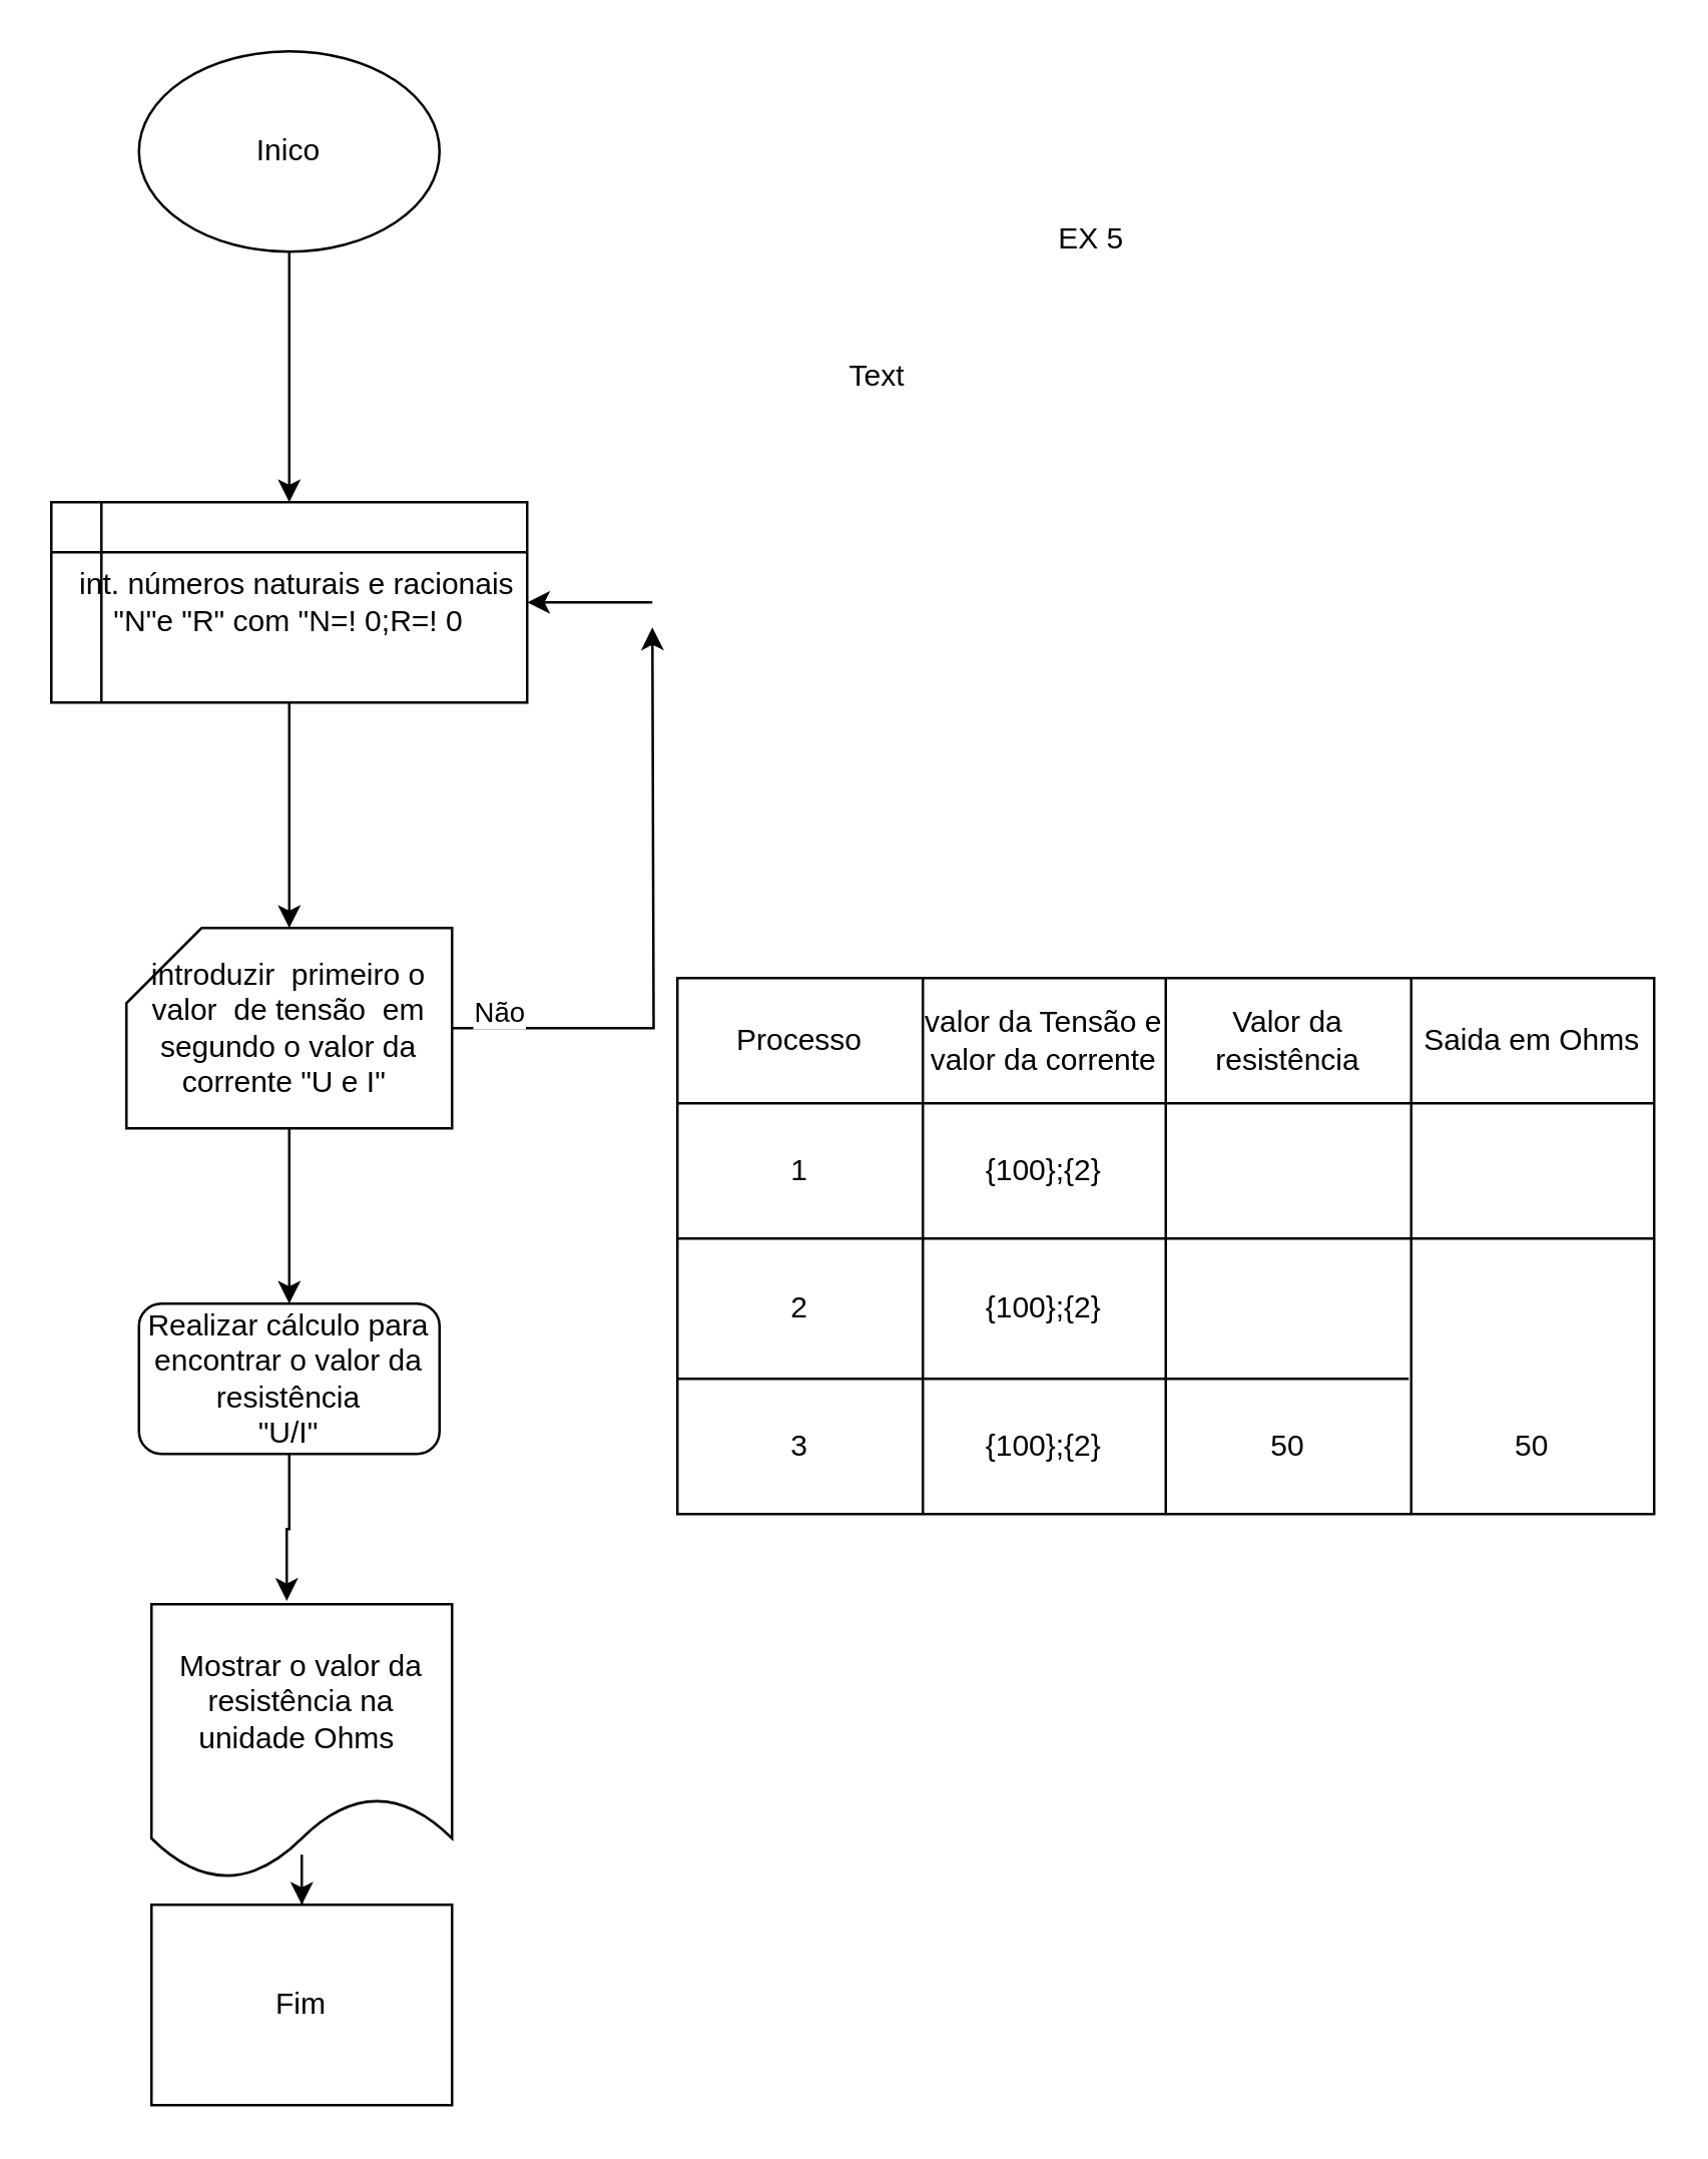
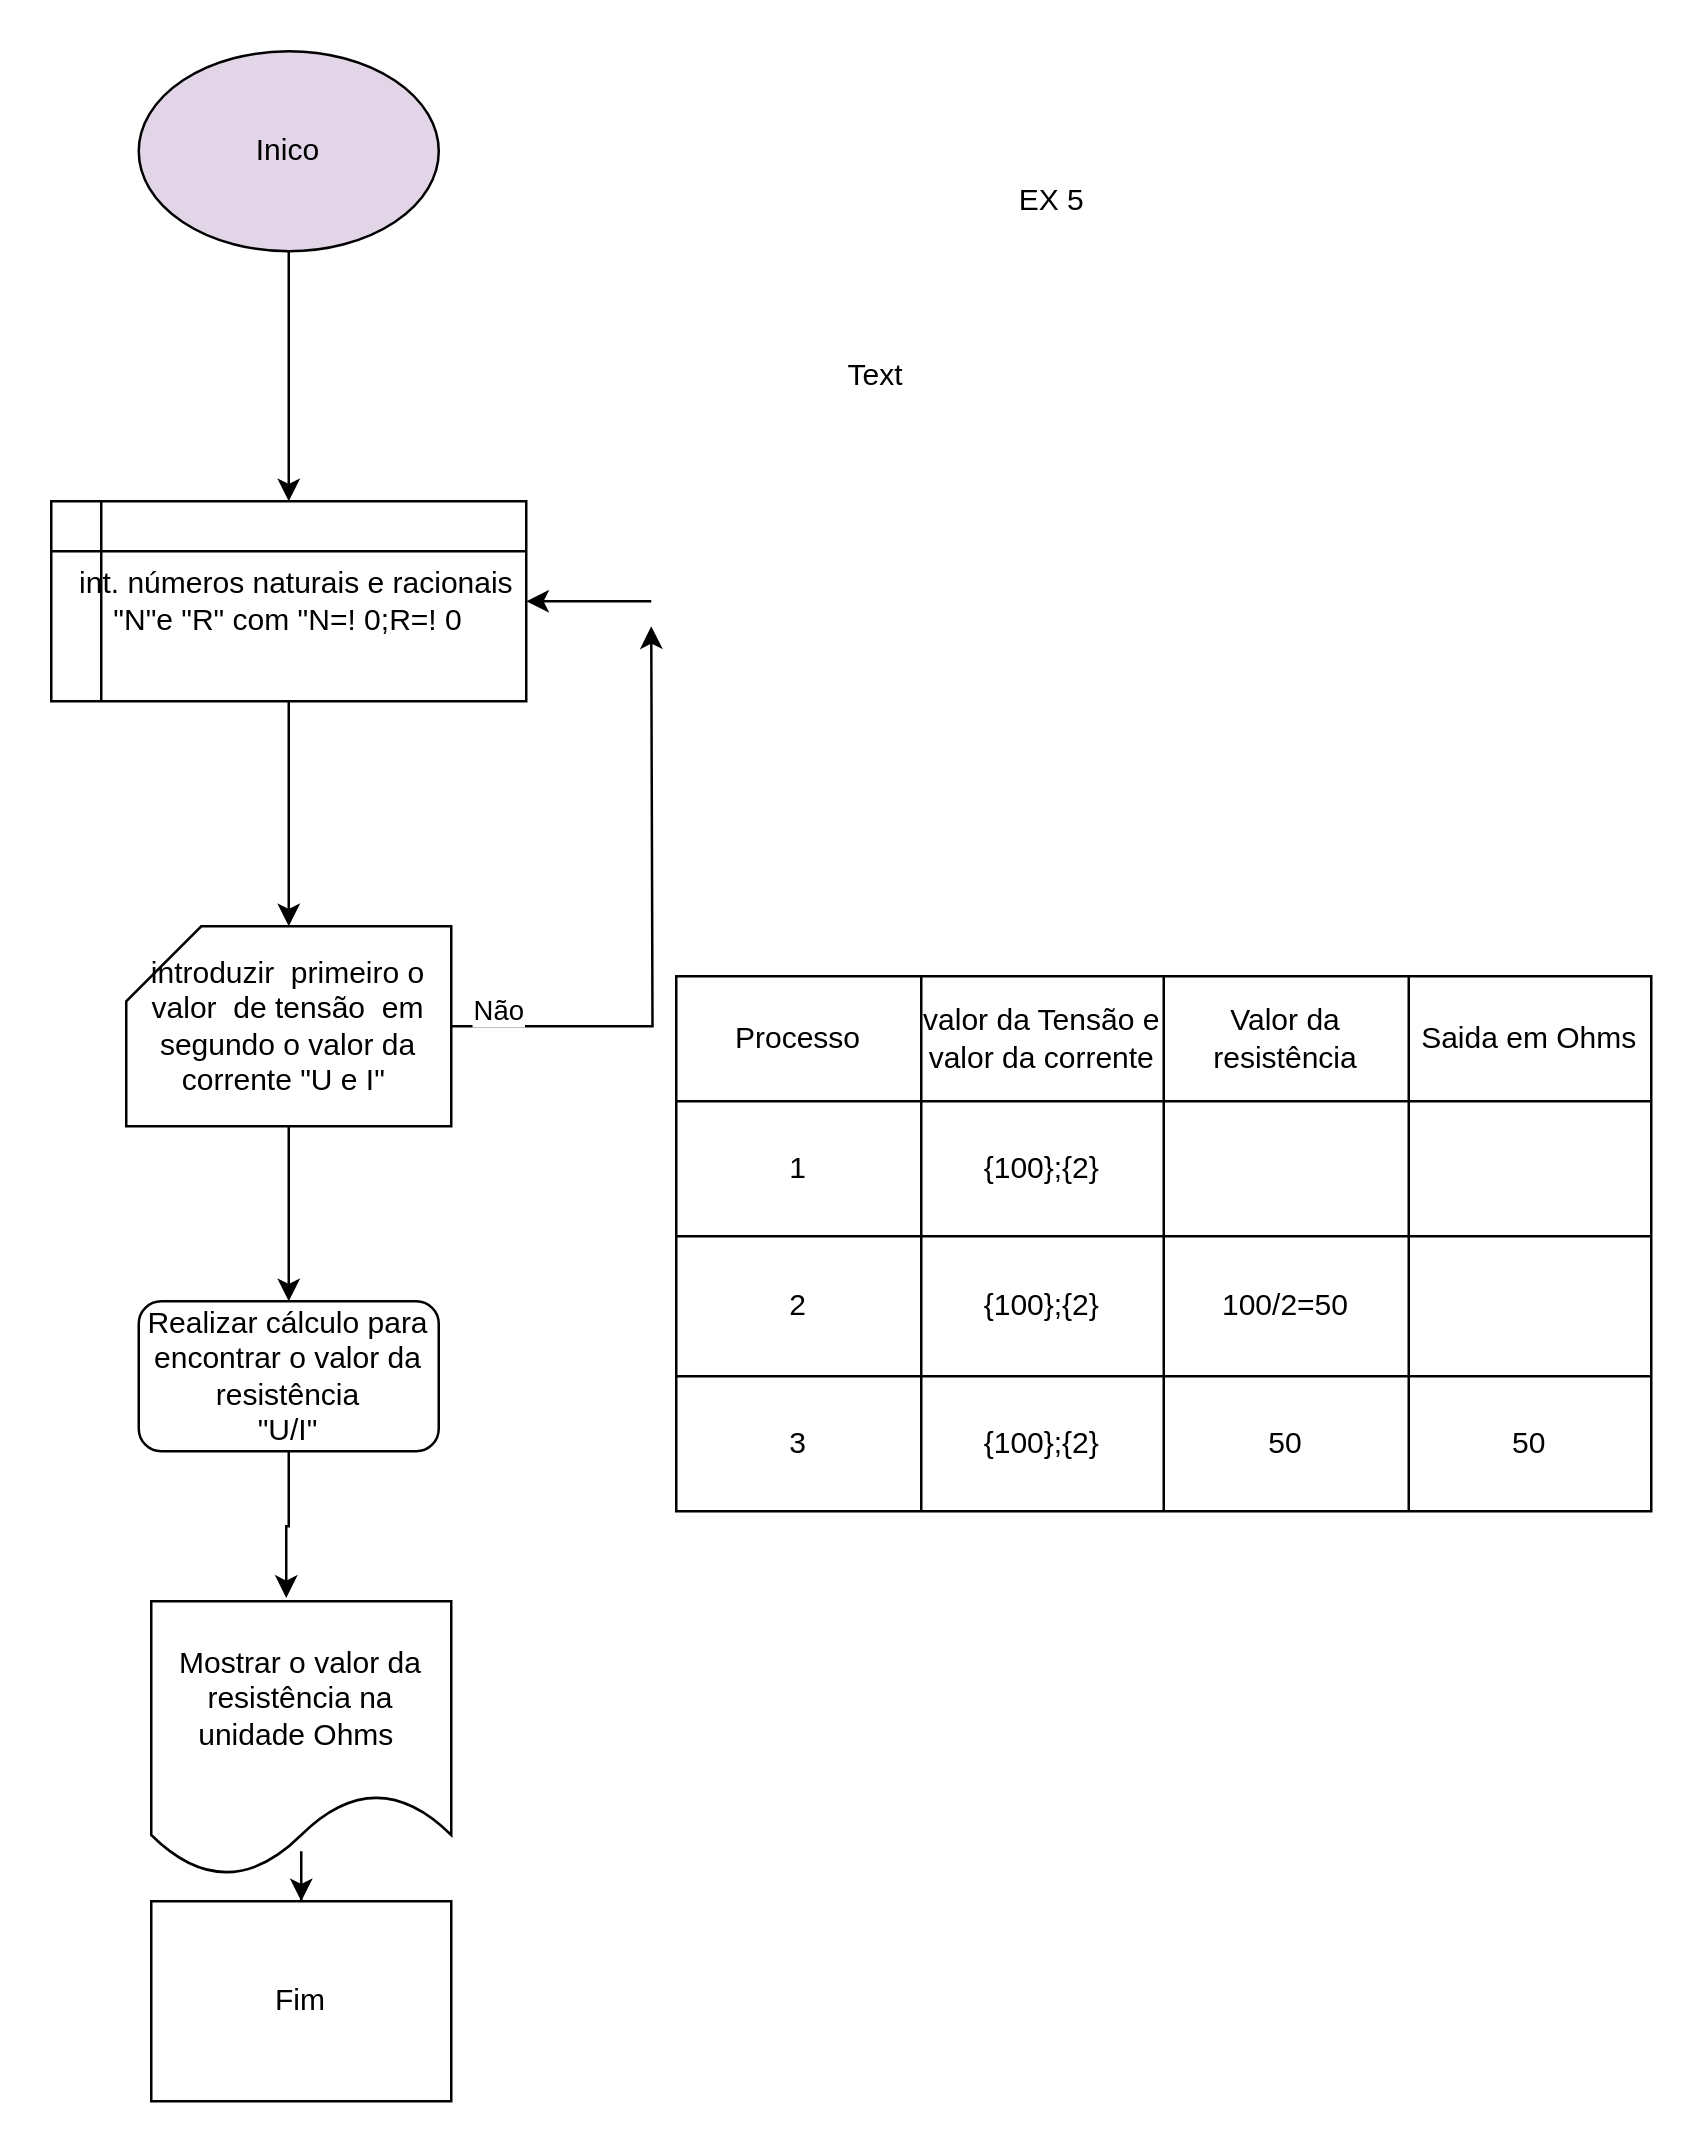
- <mxCell id="37" value="Inico" parent="1" style="ellipse;whiteSpace=wrap;html=1;" vertex="1"><mxGeometry as="geometry" x="55" y="20" width="120" height="80" /></mxCell>
+ <mxCell id="37" value="Inico" parent="1" style="ellipse;whiteSpace=wrap;html=1;fillColor=#e1d5e7;" vertex="1"><mxGeometry as="geometry" x="55" y="20" width="120" height="80" /></mxCell>
- <mxCell id="36" value="EX 5" parent="1" style="text;html=1;align=center;verticalAlign=middle;resizable=0;points=[];autosize=1;" vertex="1"><mxGeometry x="415" y="85" as="geometry" width="40" height="20" /></mxCell>
+ <mxCell id="36" value="EX 5" parent="1" style="text;html=1;align=center;verticalAlign=middle;resizable=0;points=[];autosize=1;" vertex="1"><mxGeometry as="geometry" x="400" y="70" width="40" height="20" /></mxCell>
+ <mxCell id="29" value="100/2=50" parent="26" style="shape=partialRectangle;html=1;whiteSpace=wrap;connectable=0;overflow=hidden;fillColor=none;top=0;left=0;bottom=0;right=0;" vertex="1"><mxGeometry as="geometry" x="195" width="98" height="56" /></mxCell>
